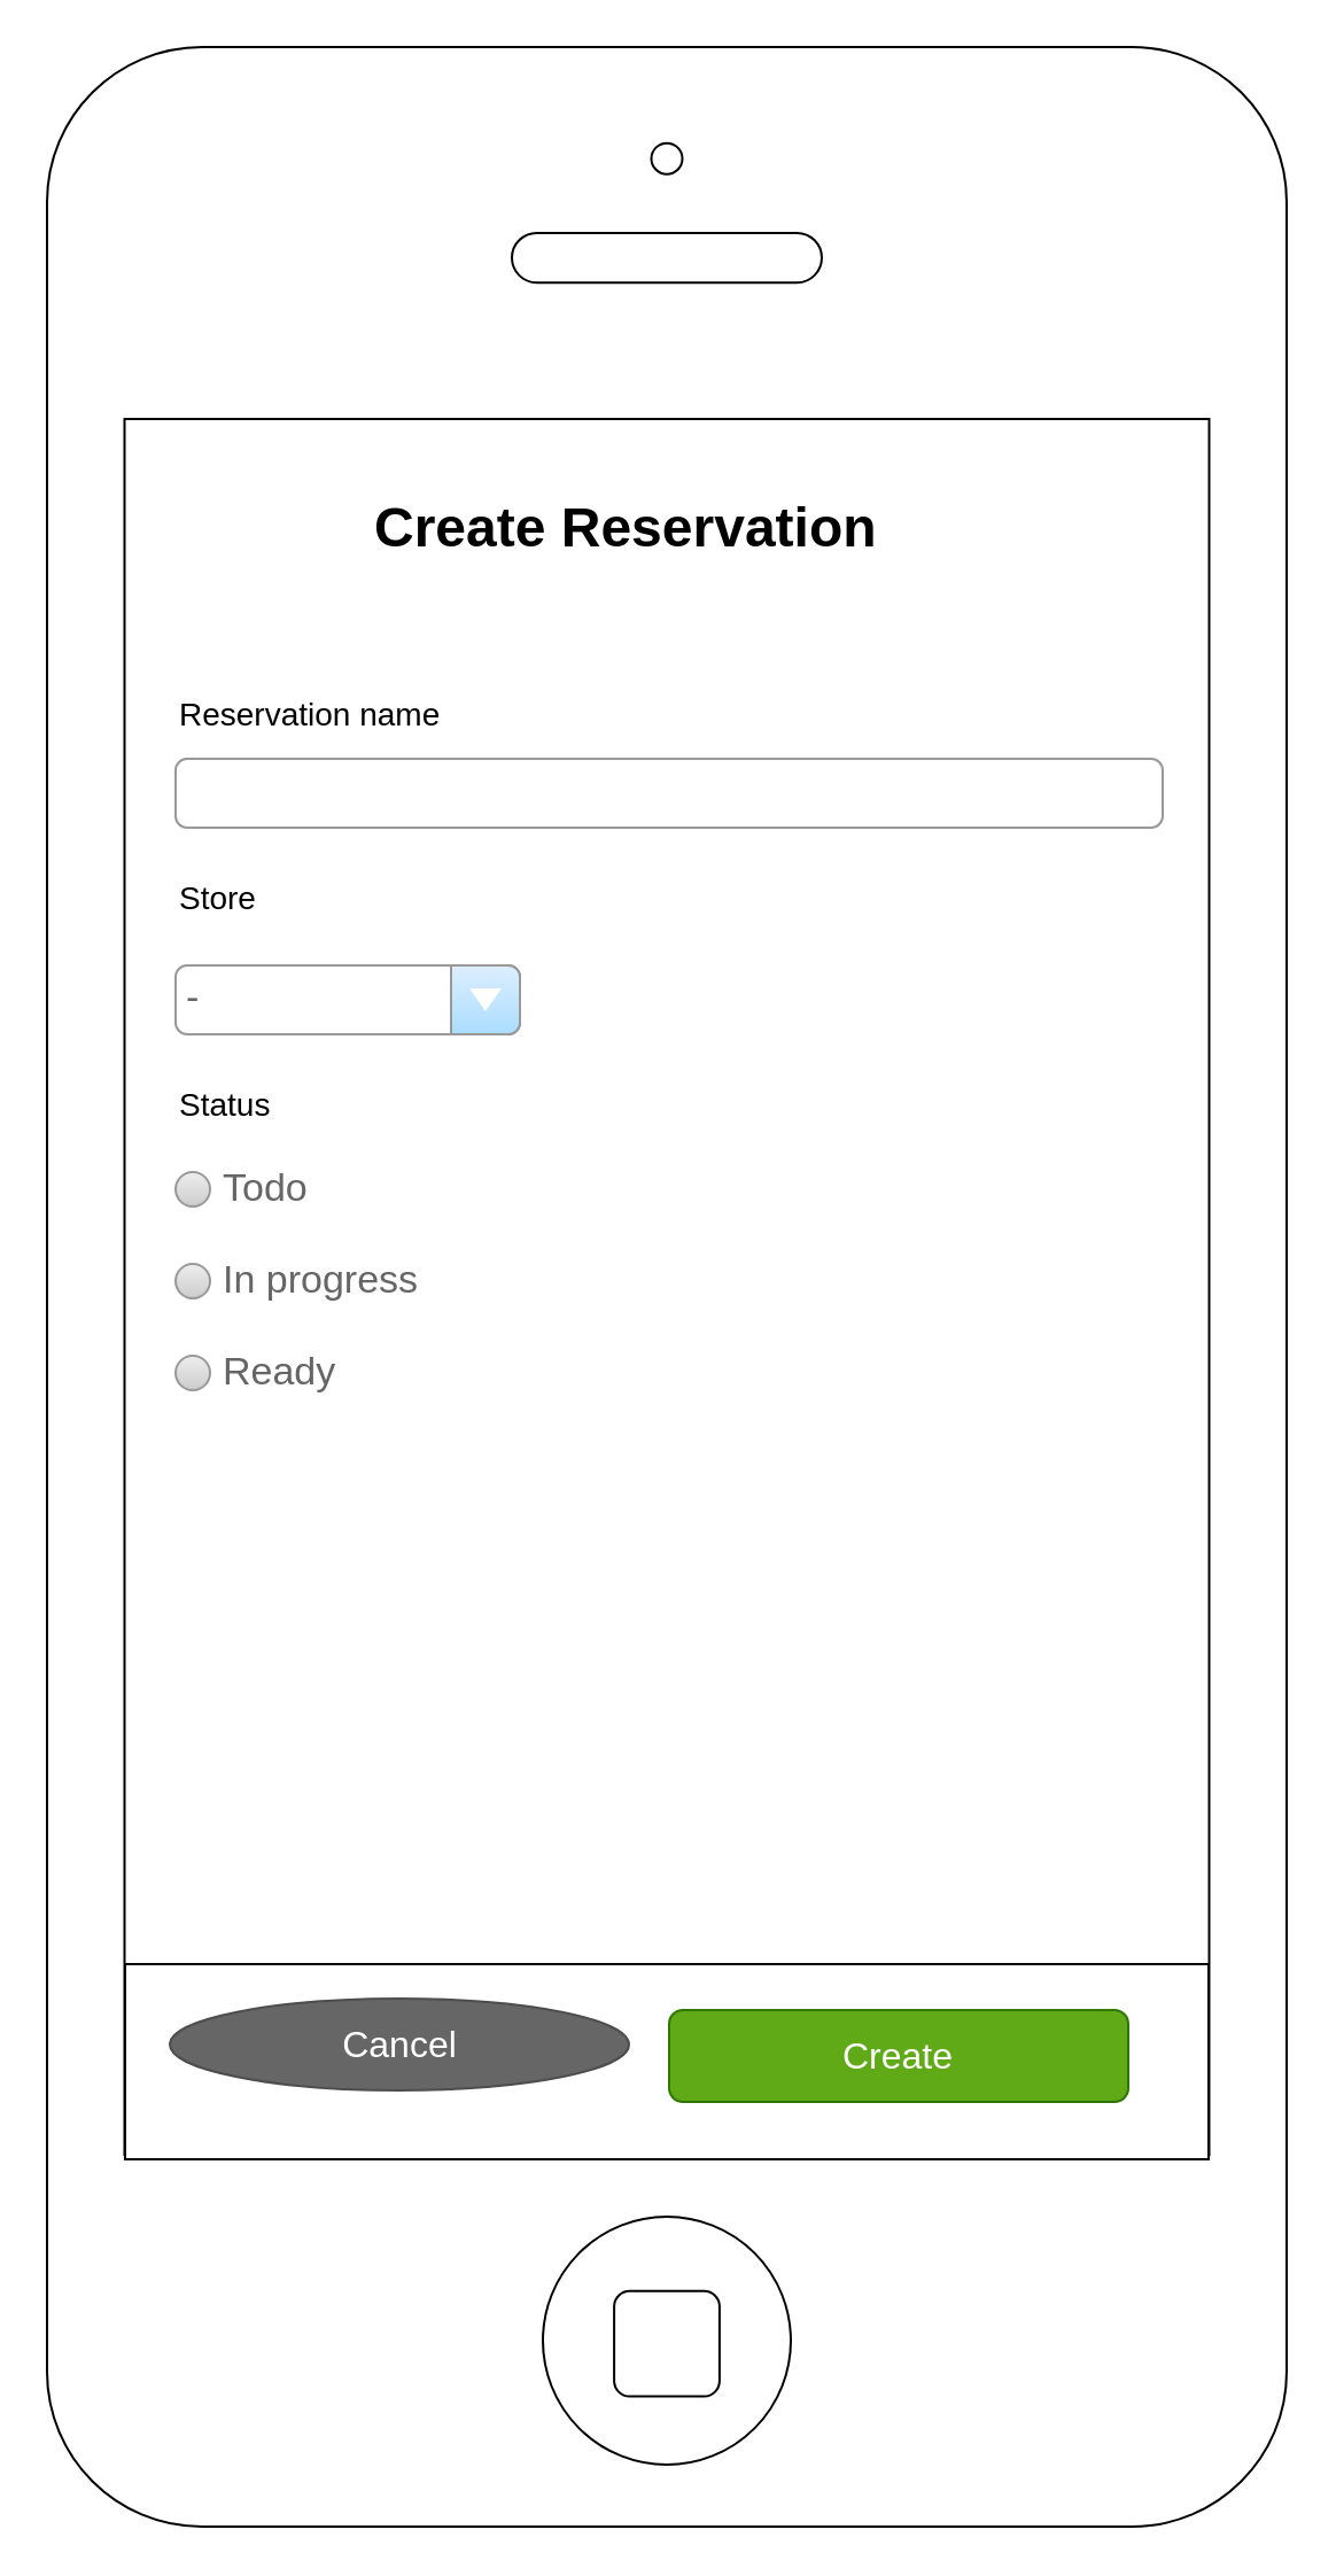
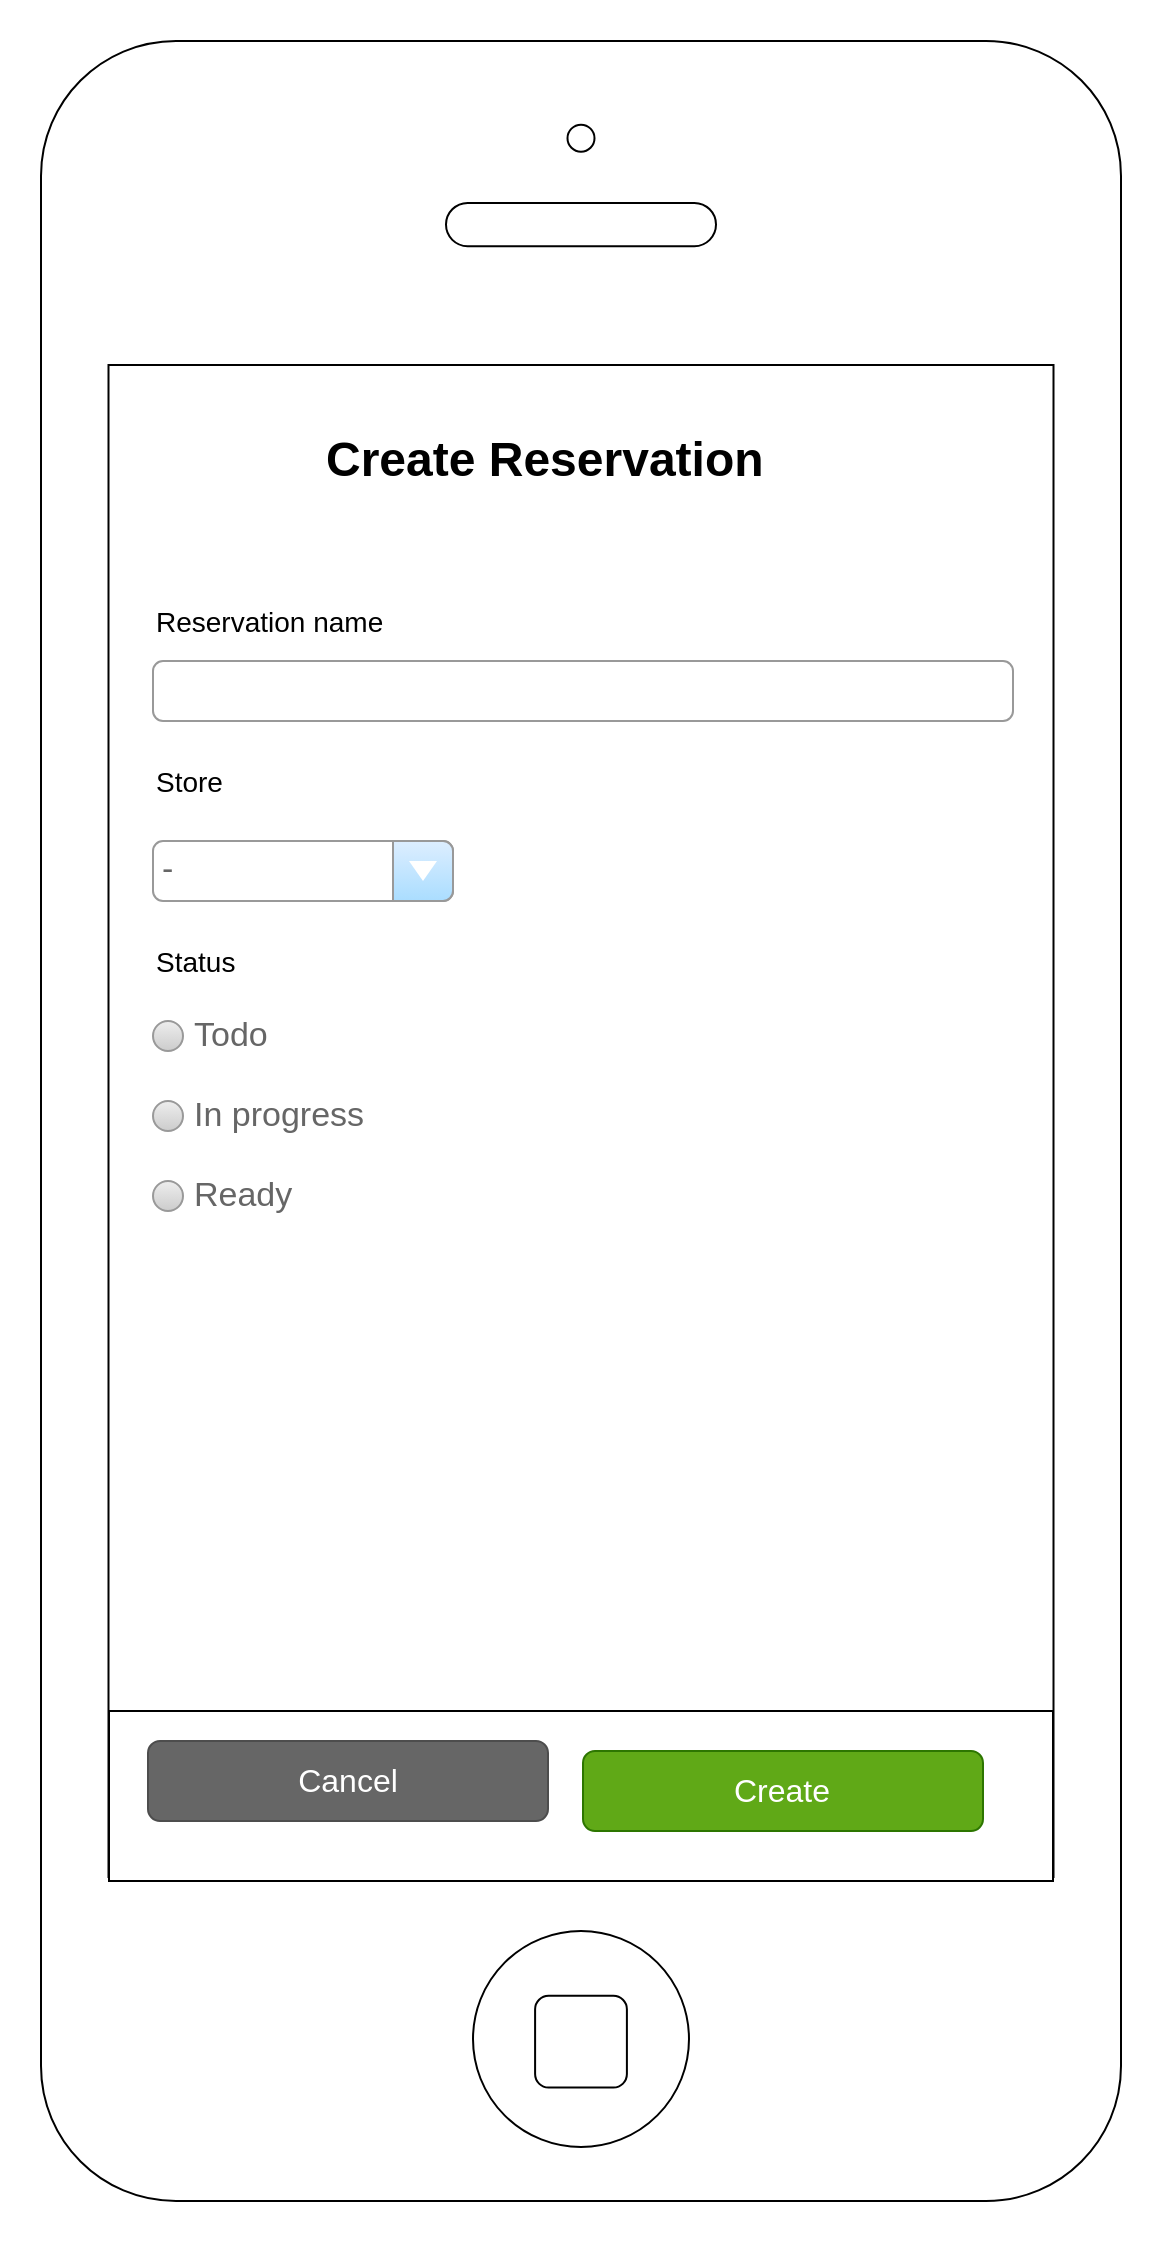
- <mxCell id="14" value="&lt;font style=&quot;font-size: 16px&quot;&gt;Cancel&lt;/font&gt;" style="ellipse;html=1;shadow=0;dashed=0;whiteSpace=wrap;fontSize=10;fillColor=#666666;align=center;strokeColor=#4D4D4D;fontColor=#ffffff;" parent="1" vertex="1"><mxGeometry x="73.5" y="870" width="200" height="40" as="geometry" /></mxCell>
+ <mxCell id="14" value="&lt;font style=&quot;font-size: 16px&quot;&gt;Cancel&lt;/font&gt;" style="rounded=1;html=1;shadow=0;dashed=0;whiteSpace=wrap;fontSize=10;fillColor=#666666;align=center;strokeColor=#4D4D4D;fontColor=#ffffff;" parent="1" vertex="1"><mxGeometry x="73.5" y="870" width="200" height="40" as="geometry" /></mxCell>
